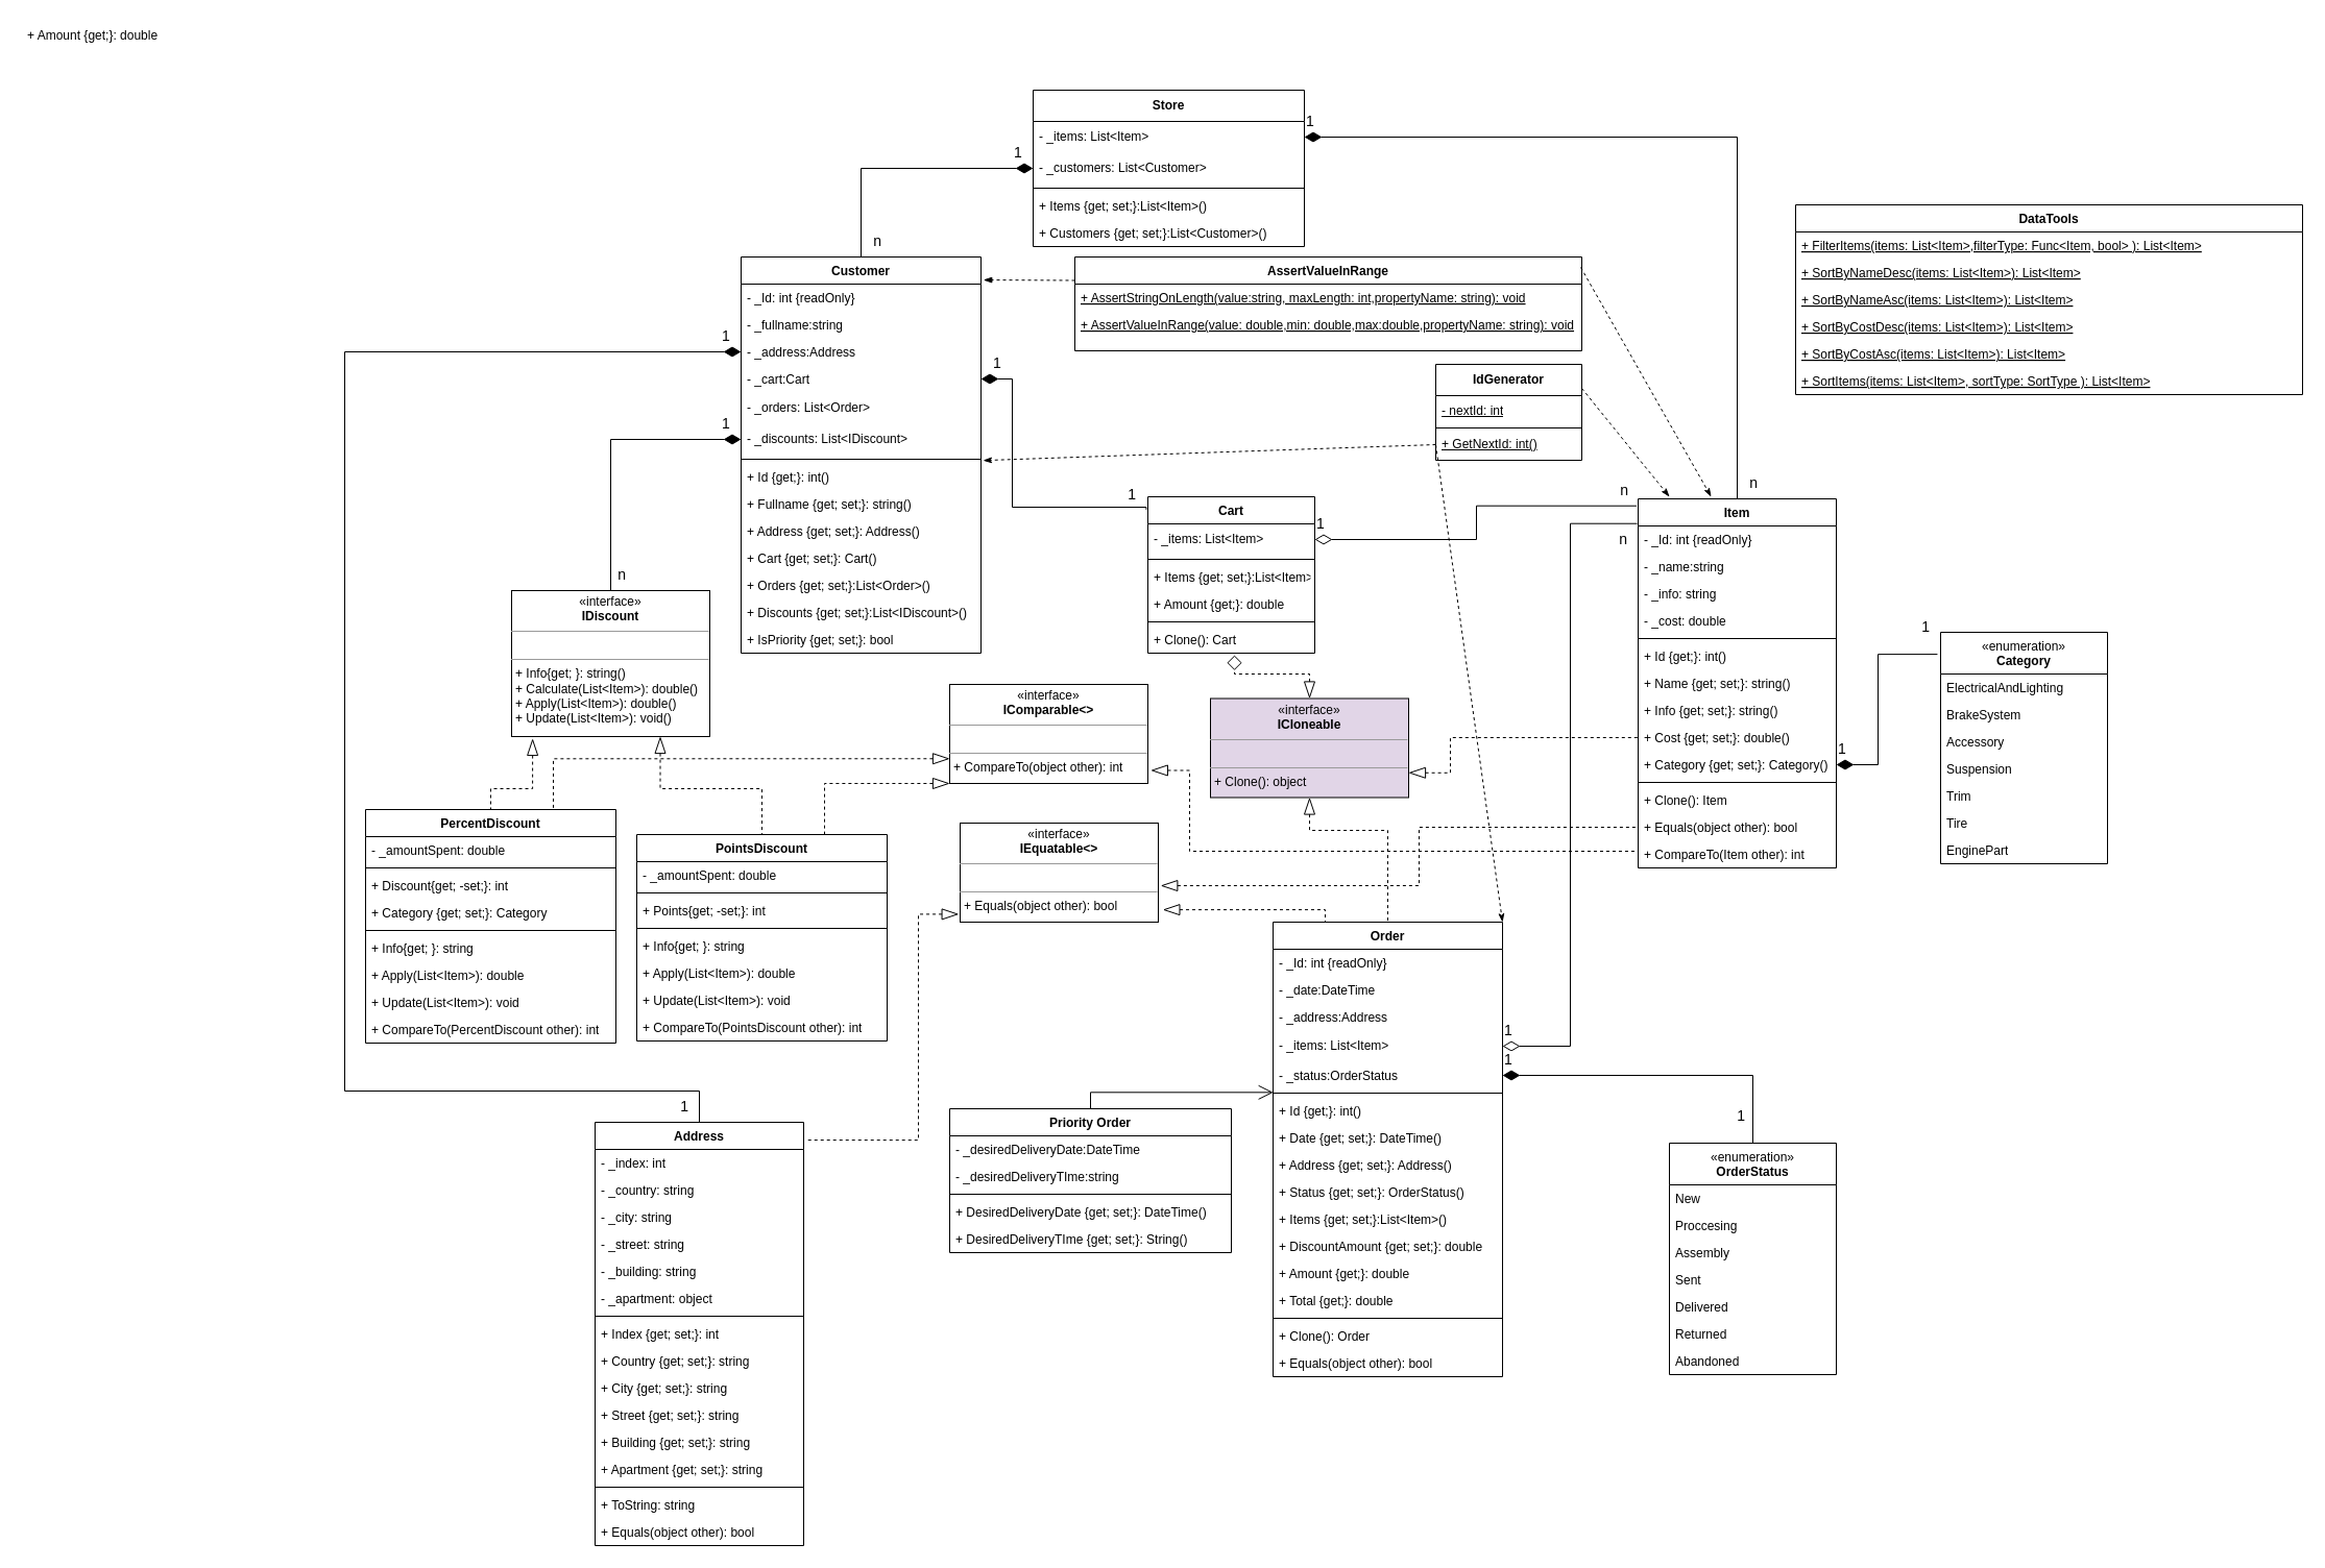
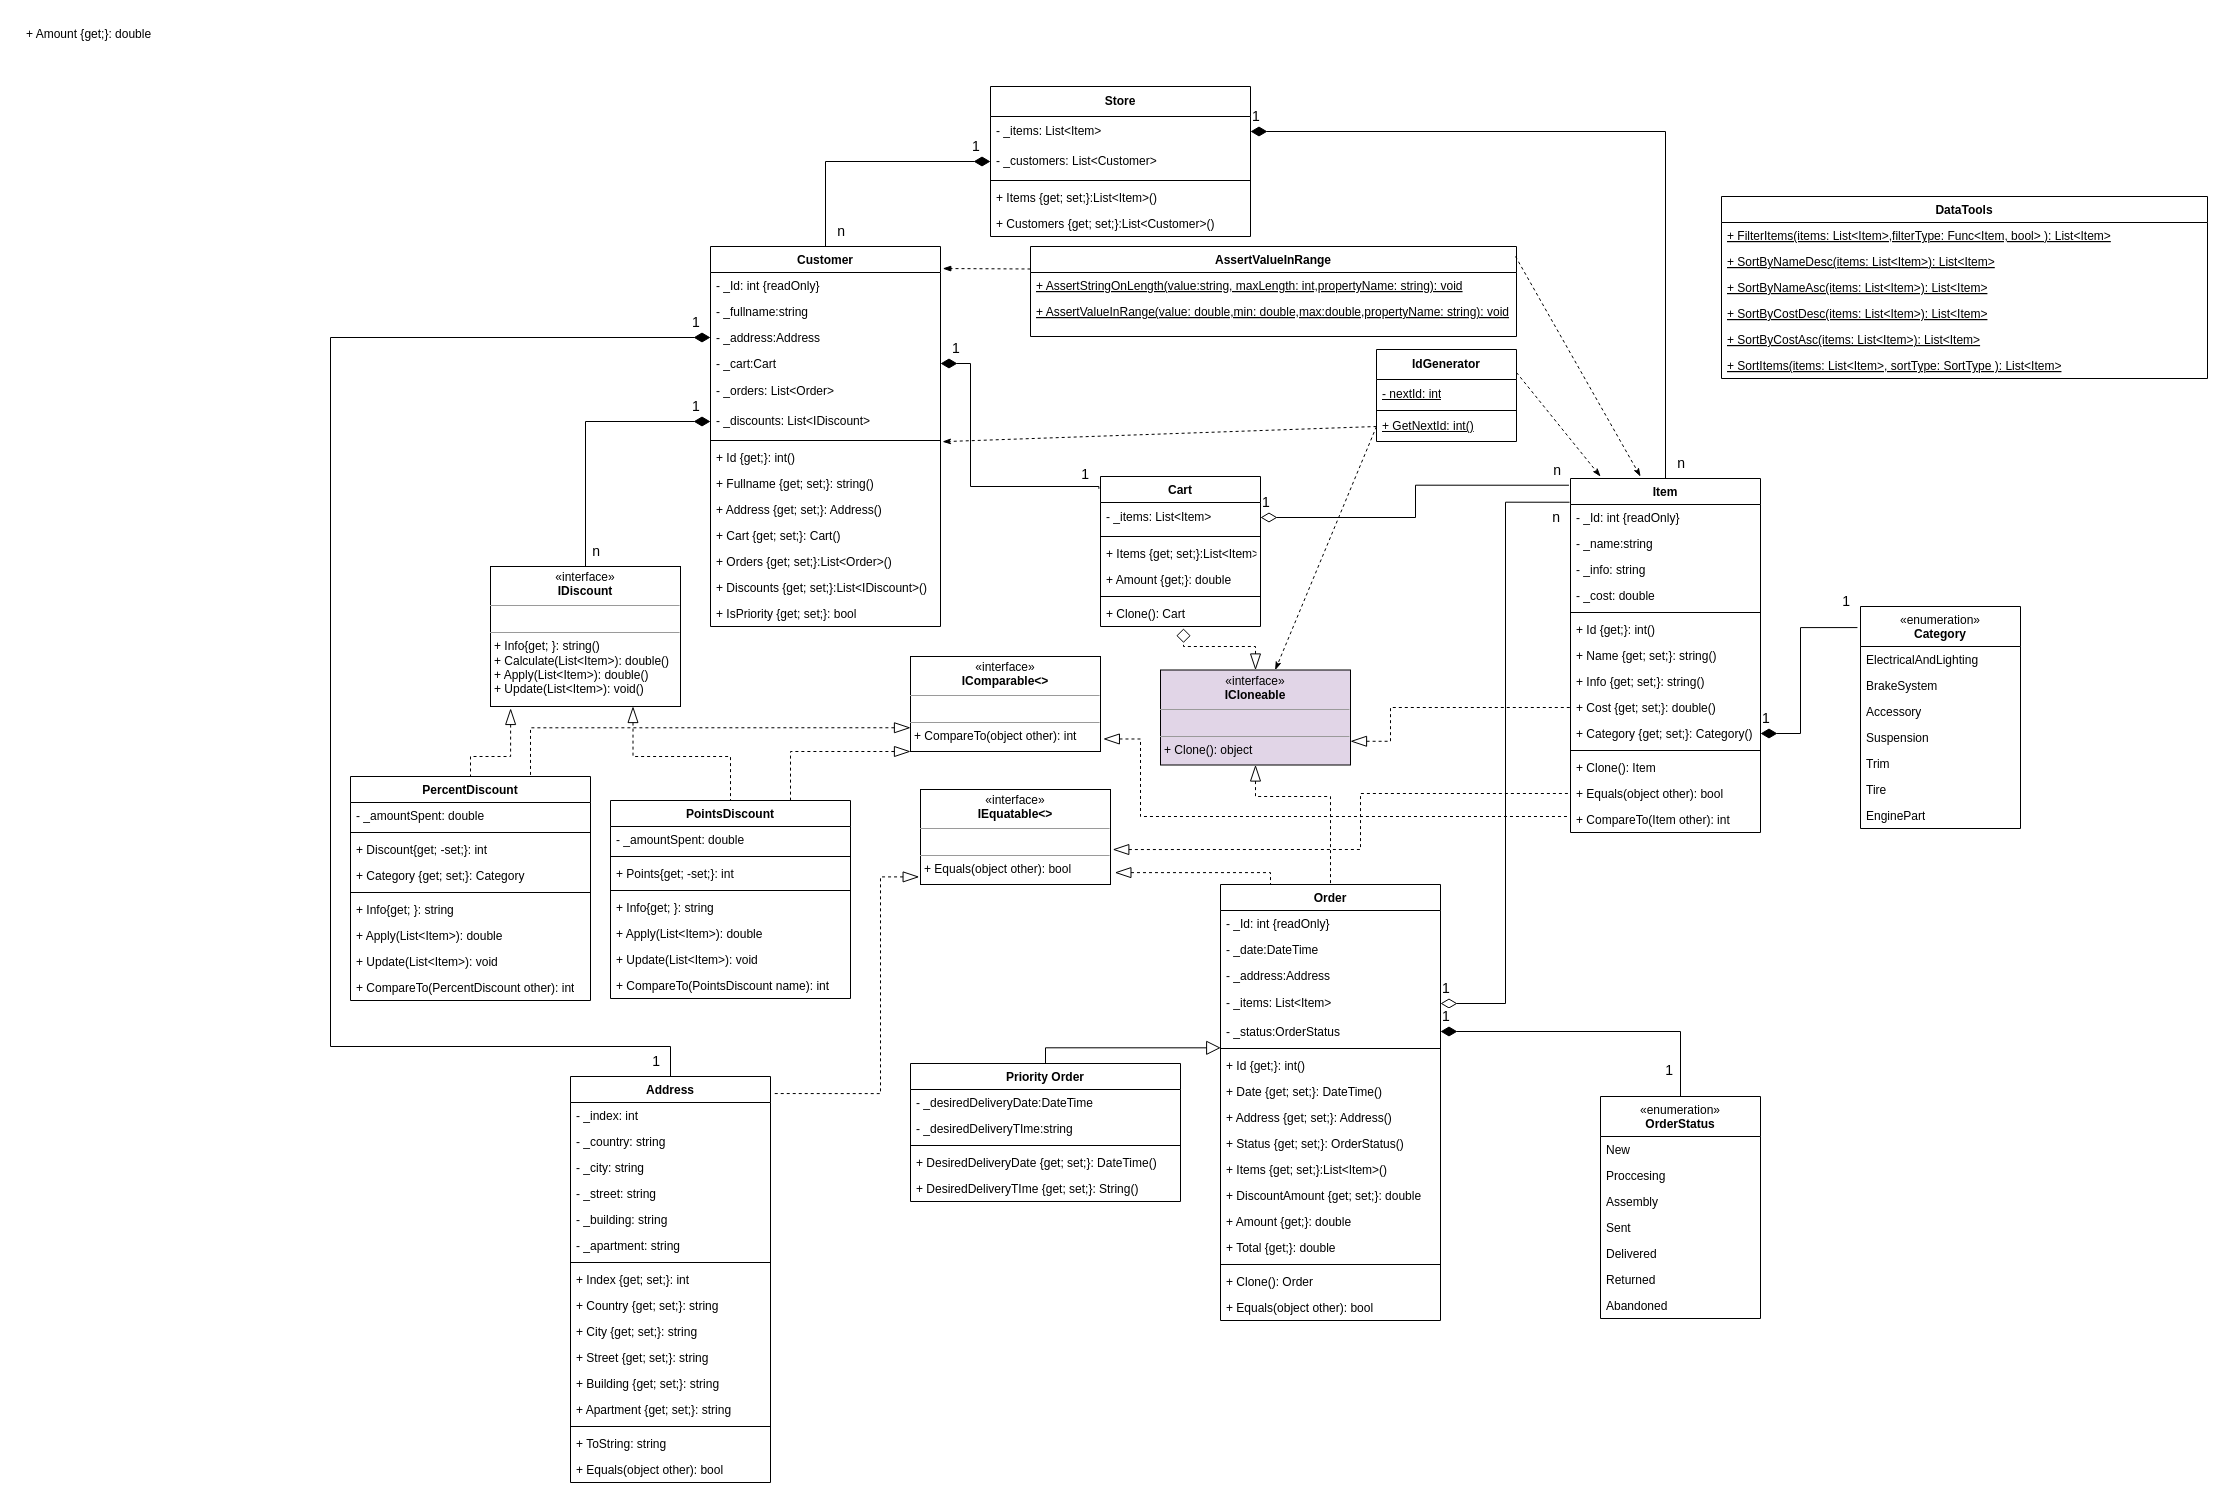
- <mxCell id="122" value="" style="endArrow=classicThin;html=1;rounded=0;dashed=1;endFill=1;entryX=1;entryY=0;entryDx=0;entryDy=0;exitX=0;exitY=0.5;exitDx=0;exitDy=0;" parent="1" source="38" target="96" edge="1"><mxGeometry width="50" height="50" relative="1" as="geometry"><mxPoint x="1100" y="449" as="sourcePoint" /><mxPoint x="982" y="411" as="targetPoint" /></mxGeometry></mxCell>
+ <mxCell id="122" value="" style="endArrow=classicThin;html=1;rounded=0;dashed=1;endFill=1;exitX=0;exitY=0.5;exitDx=0;exitDy=0;" parent="1" source="38" target="165" edge="1"><mxGeometry width="50" height="50" relative="1" as="geometry"><mxPoint x="1100" y="449" as="sourcePoint" /><mxPoint x="982" y="411" as="targetPoint" /></mxGeometry></mxCell>
- <mxCell id="162" value="+ CompareTo(PointsDiscount other): int" style="text;strokeColor=none;fillColor=none;align=left;verticalAlign=top;spacingLeft=4;spacingRight=4;overflow=hidden;rotatable=0;points=[[0,0.5],[1,0.5]];portConstraint=eastwest;whiteSpace=wrap;html=1;" parent="154" vertex="1"><mxGeometry y="172" width="240" height="26" as="geometry" /></mxCell>
+ <mxCell id="162" value="+ CompareTo(PointsDiscount name): int" style="text;strokeColor=none;fillColor=none;align=left;verticalAlign=top;spacingLeft=4;spacingRight=4;overflow=hidden;rotatable=0;points=[[0,0.5],[1,0.5]];portConstraint=eastwest;whiteSpace=wrap;html=1;" parent="154" vertex="1"><mxGeometry y="172" width="240" height="26" as="geometry" /></mxCell>
- <mxCell id="138" value="" style="endArrow=open;html=1;rounded=0;edgeStyle=orthogonalEdgeStyle;endFill=0;entryX=0.001;entryY=1.128;entryDx=0;entryDy=0;entryPerimeter=0;exitX=0.5;exitY=0;exitDx=0;exitDy=0;endSize=12;" parent="1" source="132" target="101" edge="1"><mxGeometry width="50" height="50" relative="1" as="geometry"><mxPoint x="860" y="1006" as="sourcePoint" /><mxPoint x="910" y="956" as="targetPoint" /></mxGeometry></mxCell>
+ <mxCell id="138" value="" style="endArrow=block;html=1;rounded=0;edgeStyle=orthogonalEdgeStyle;endFill=0;entryX=0.001;entryY=1.128;entryDx=0;entryDy=0;entryPerimeter=0;exitX=0.5;exitY=0;exitDx=0;exitDy=0;endSize=12;" parent="1" source="132" target="101" edge="1"><mxGeometry width="50" height="50" relative="1" as="geometry"><mxPoint x="860" y="1006" as="sourcePoint" /><mxPoint x="910" y="956" as="targetPoint" /></mxGeometry></mxCell>
- <mxCell id="72" value="- _apartment: object" style="text;align=left;verticalAlign=top;spacingLeft=4;spacingRight=4;overflow=hidden;rotatable=0;points=[[0,0.5],[1,0.5]];portConstraint=eastwest;rounded=0;shadow=0;html=0;" parent="66" vertex="1"><mxGeometry y="156" width="200" height="26" as="geometry" /></mxCell>
+ <mxCell id="72" value="- _apartment: string" style="text;align=left;verticalAlign=top;spacingLeft=4;spacingRight=4;overflow=hidden;rotatable=0;points=[[0,0.5],[1,0.5]];portConstraint=eastwest;rounded=0;shadow=0;html=0;" parent="66" vertex="1"><mxGeometry y="156" width="200" height="26" as="geometry" /></mxCell>
